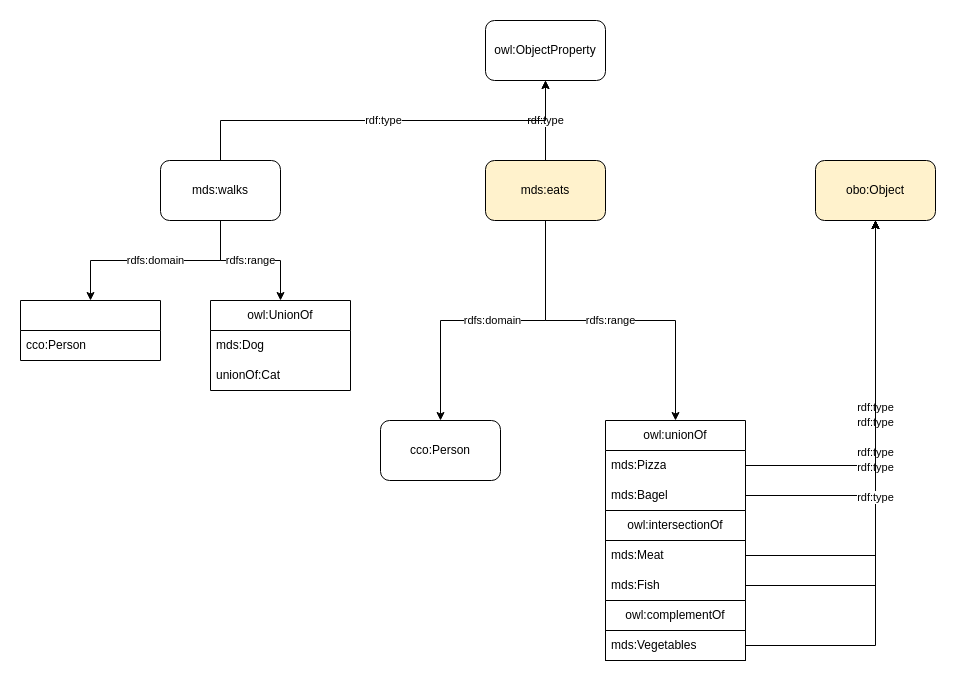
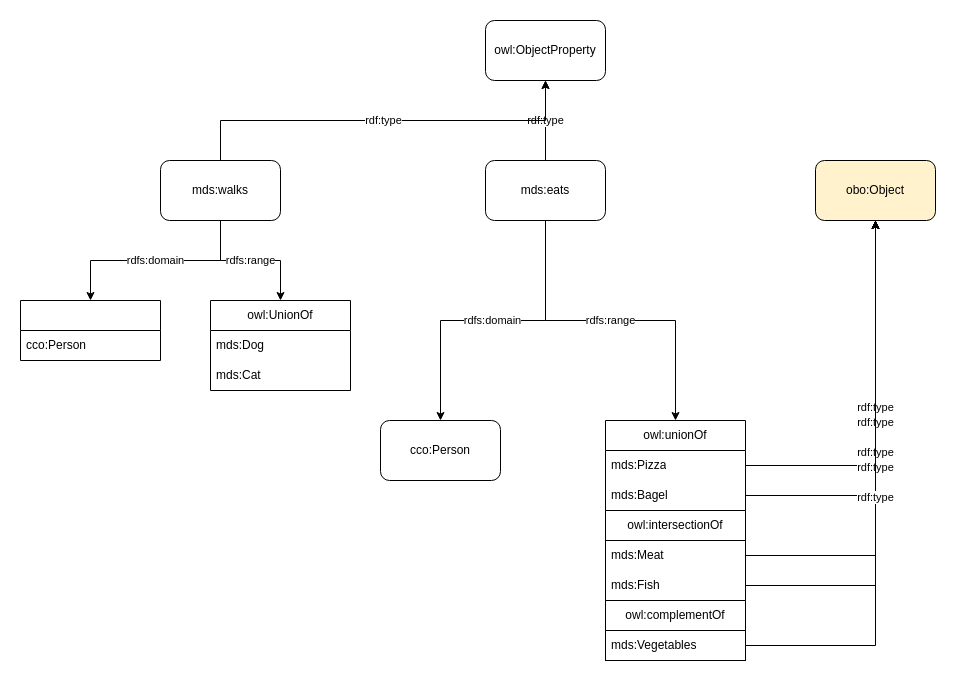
- <mxCell id="5" value="mds:eats" style="rounded=1;whiteSpace=wrap;html=1;fillColor=#fff2cc;" parent="1" vertex="1"><mxGeometry x="485" y="160" width="120" height="60" as="geometry" /></mxCell>
+ <mxCell id="5" value="mds:eats" style="rounded=1;whiteSpace=wrap;html=1;" parent="1" vertex="1"><mxGeometry x="485" y="160" width="120" height="60" as="geometry" /></mxCell>
- <mxCell id="26" value="unionOf:Cat" style="text;strokeColor=none;fillColor=none;align=left;verticalAlign=middle;spacingLeft=4;spacingRight=4;overflow=hidden;points=[[0,0.5],[1,0.5]];portConstraint=eastwest;rotatable=0;whiteSpace=wrap;html=1;" parent="24" vertex="1"><mxGeometry y="60" width="140" height="30" as="geometry" /></mxCell>
+ <mxCell id="26" value="mds:Cat" style="text;strokeColor=none;fillColor=none;align=left;verticalAlign=middle;spacingLeft=4;spacingRight=4;overflow=hidden;points=[[0,0.5],[1,0.5]];portConstraint=eastwest;rotatable=0;whiteSpace=wrap;html=1;" parent="24" vertex="1"><mxGeometry y="60" width="140" height="30" as="geometry" /></mxCell>
